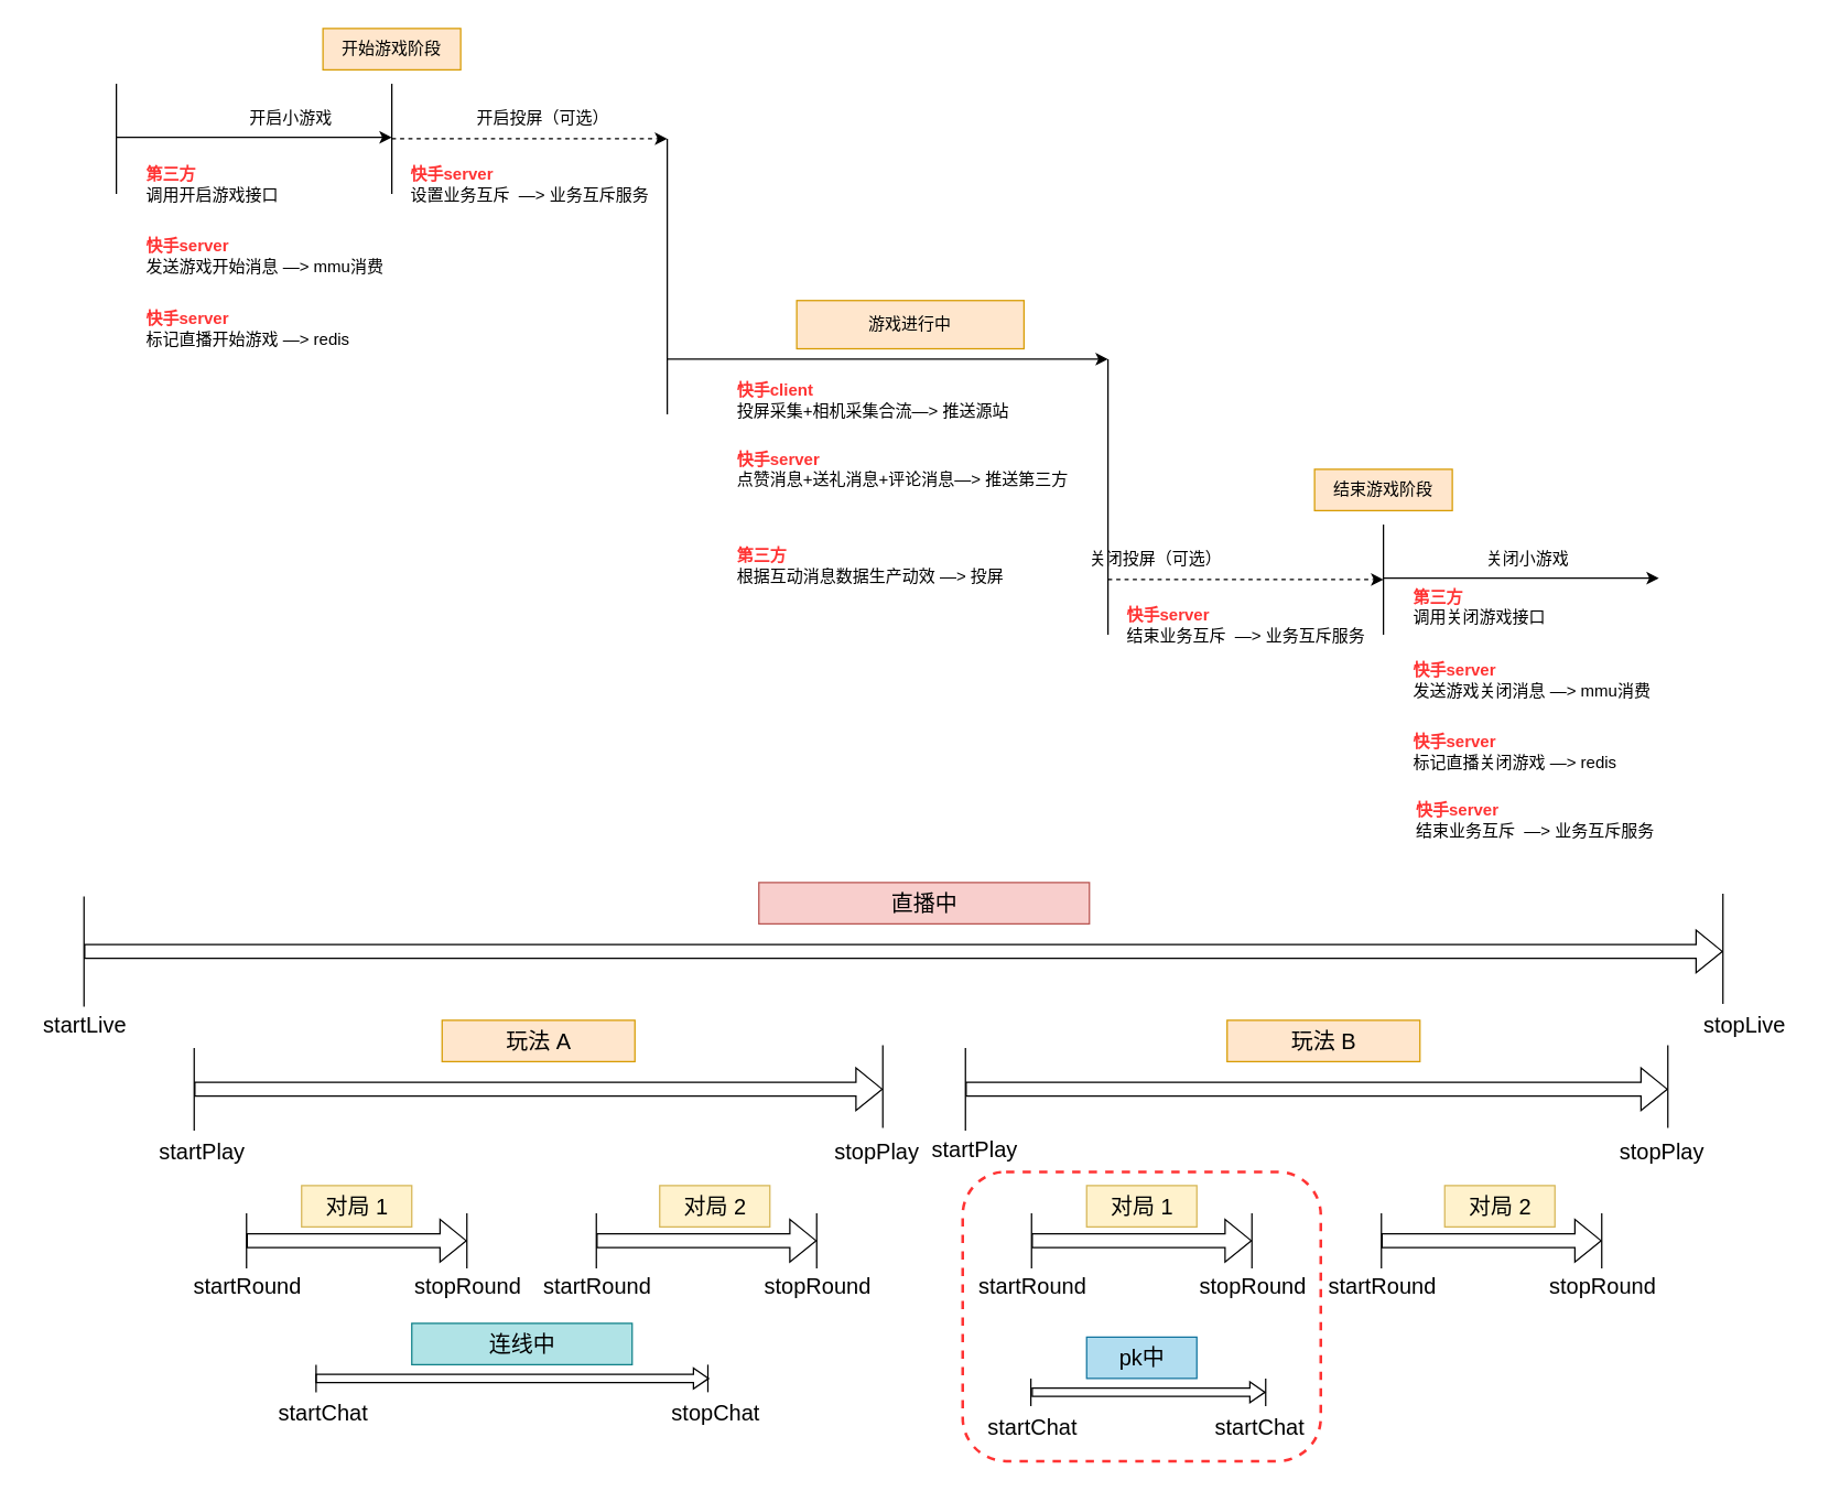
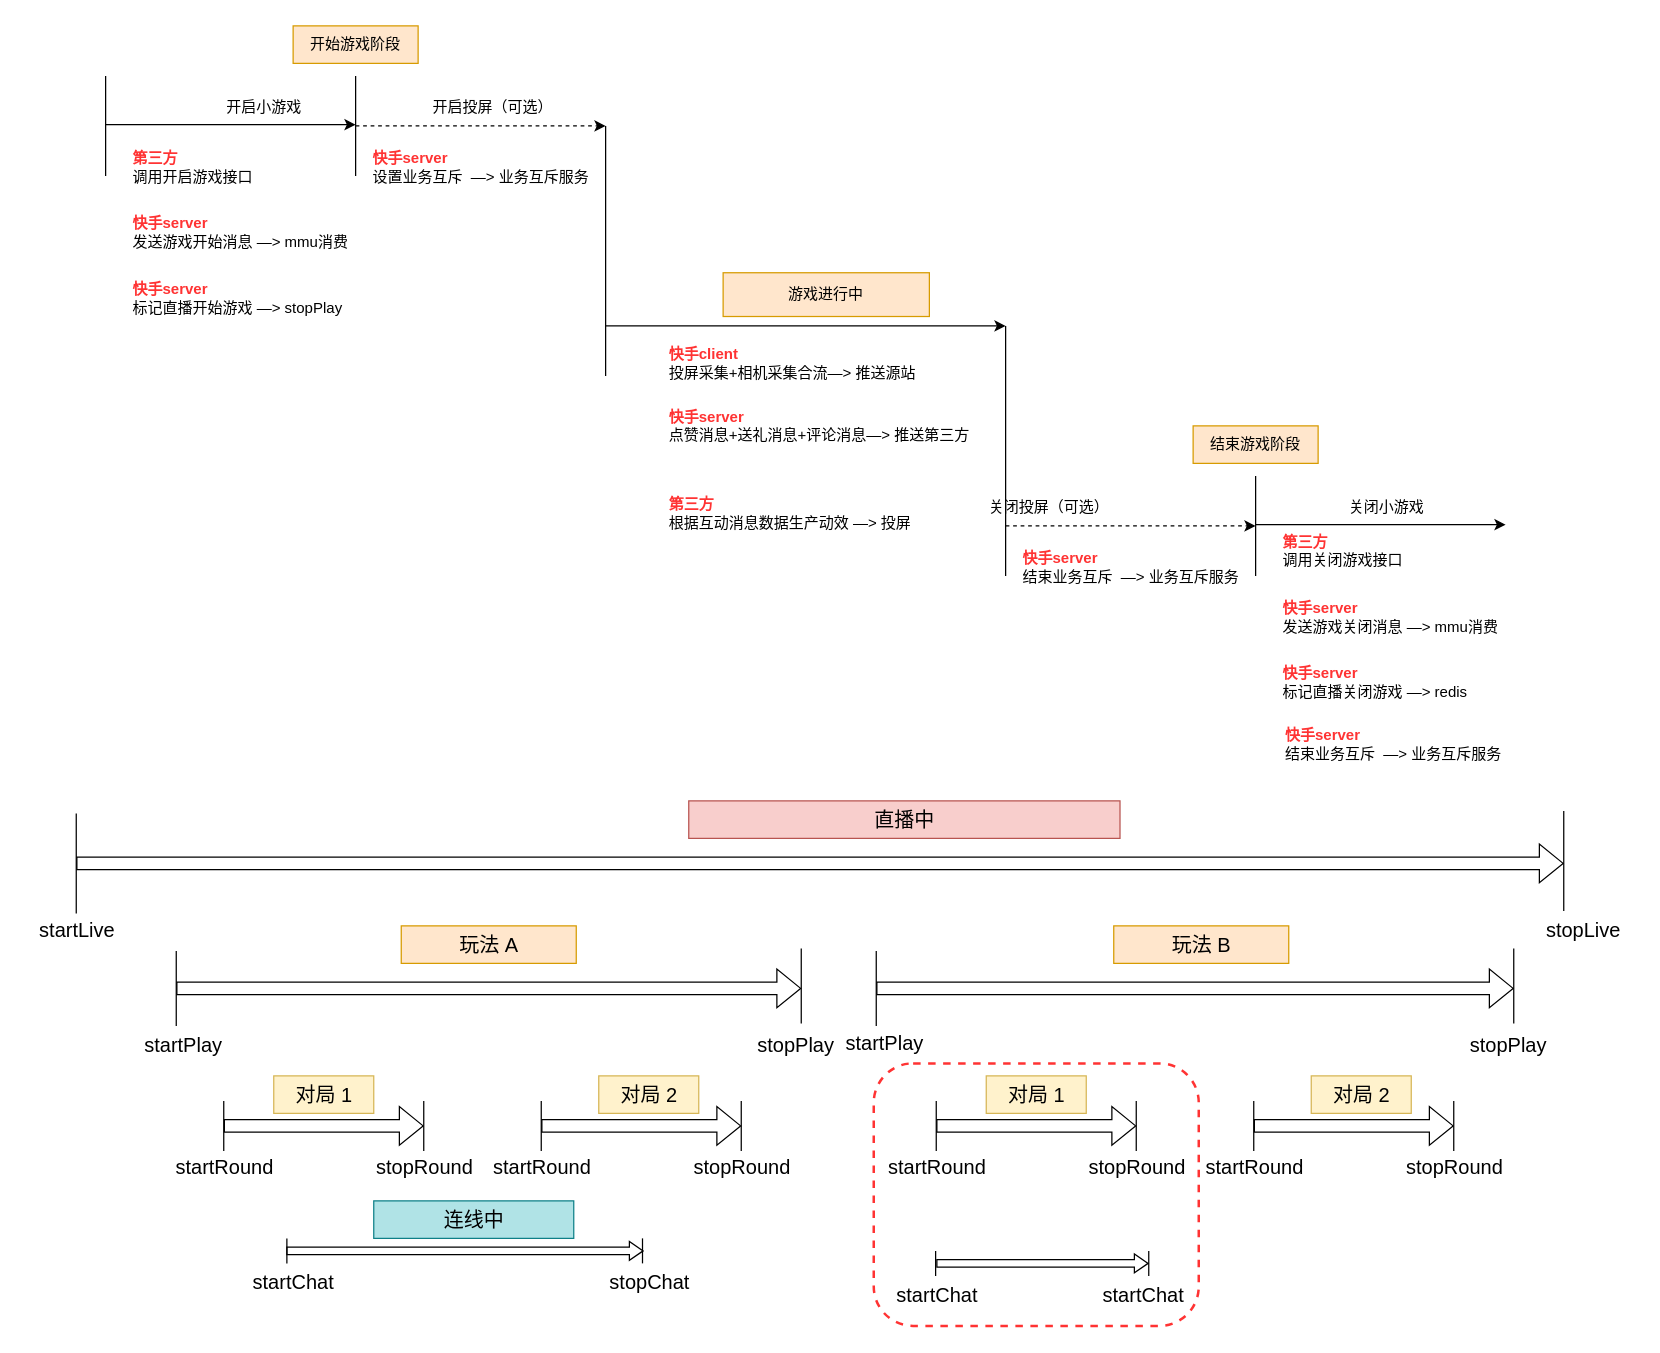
- <mxCell id="22" value="&lt;b&gt;&lt;font color=&quot;#ff3333&quot;&gt;快手server&lt;/font&gt;&lt;/b&gt;&lt;br&gt;标记直播开始游戏 —&amp;gt; redis" style="text;html=1;align=left;verticalAlign=middle;resizable=0;points=[];autosize=1;strokeColor=none;fillColor=none;" parent="1" vertex="1"><mxGeometry x="104" y="217.5" width="170" height="40" as="geometry" /></mxCell>
+ <mxCell id="22" value="&lt;b&gt;&lt;font color=&quot;#ff3333&quot;&gt;快手server&lt;/font&gt;&lt;/b&gt;&lt;br&gt;标记直播开始游戏 —&amp;gt; stopPlay" style="text;html=1;align=left;verticalAlign=middle;resizable=0;points=[];autosize=1;strokeColor=none;fillColor=none;" parent="1" vertex="1"><mxGeometry x="104" y="217.5" width="170" height="40" as="geometry" /></mxCell>
- <mxCell id="35" value="直播中" style="text;html=1;strokeColor=#b85450;fillColor=#f8cecc;align=center;verticalAlign=middle;whiteSpace=wrap;rounded=0;fontSize=16;gradientColor=none;" vertex="1" parent="1"><mxGeometry x="550.5" y="640" width="240" height="30" as="geometry" /></mxCell>
+ <mxCell id="35" value="直播中" style="text;html=1;strokeColor=#b85450;fillColor=#f8cecc;align=center;verticalAlign=middle;whiteSpace=wrap;rounded=0;fontSize=16;gradientColor=none;" vertex="1" parent="1"><mxGeometry x="550.5" y="640" width="345" height="30" as="geometry" /></mxCell>
- <mxCell id="77" value="pk中" style="text;html=1;strokeColor=#10739e;fillColor=#b1ddf0;align=center;verticalAlign=middle;whiteSpace=wrap;rounded=0;fontSize=16;" vertex="1" parent="1"><mxGeometry x="788.5" y="970" width="80" height="30" as="geometry" /></mxCell>
